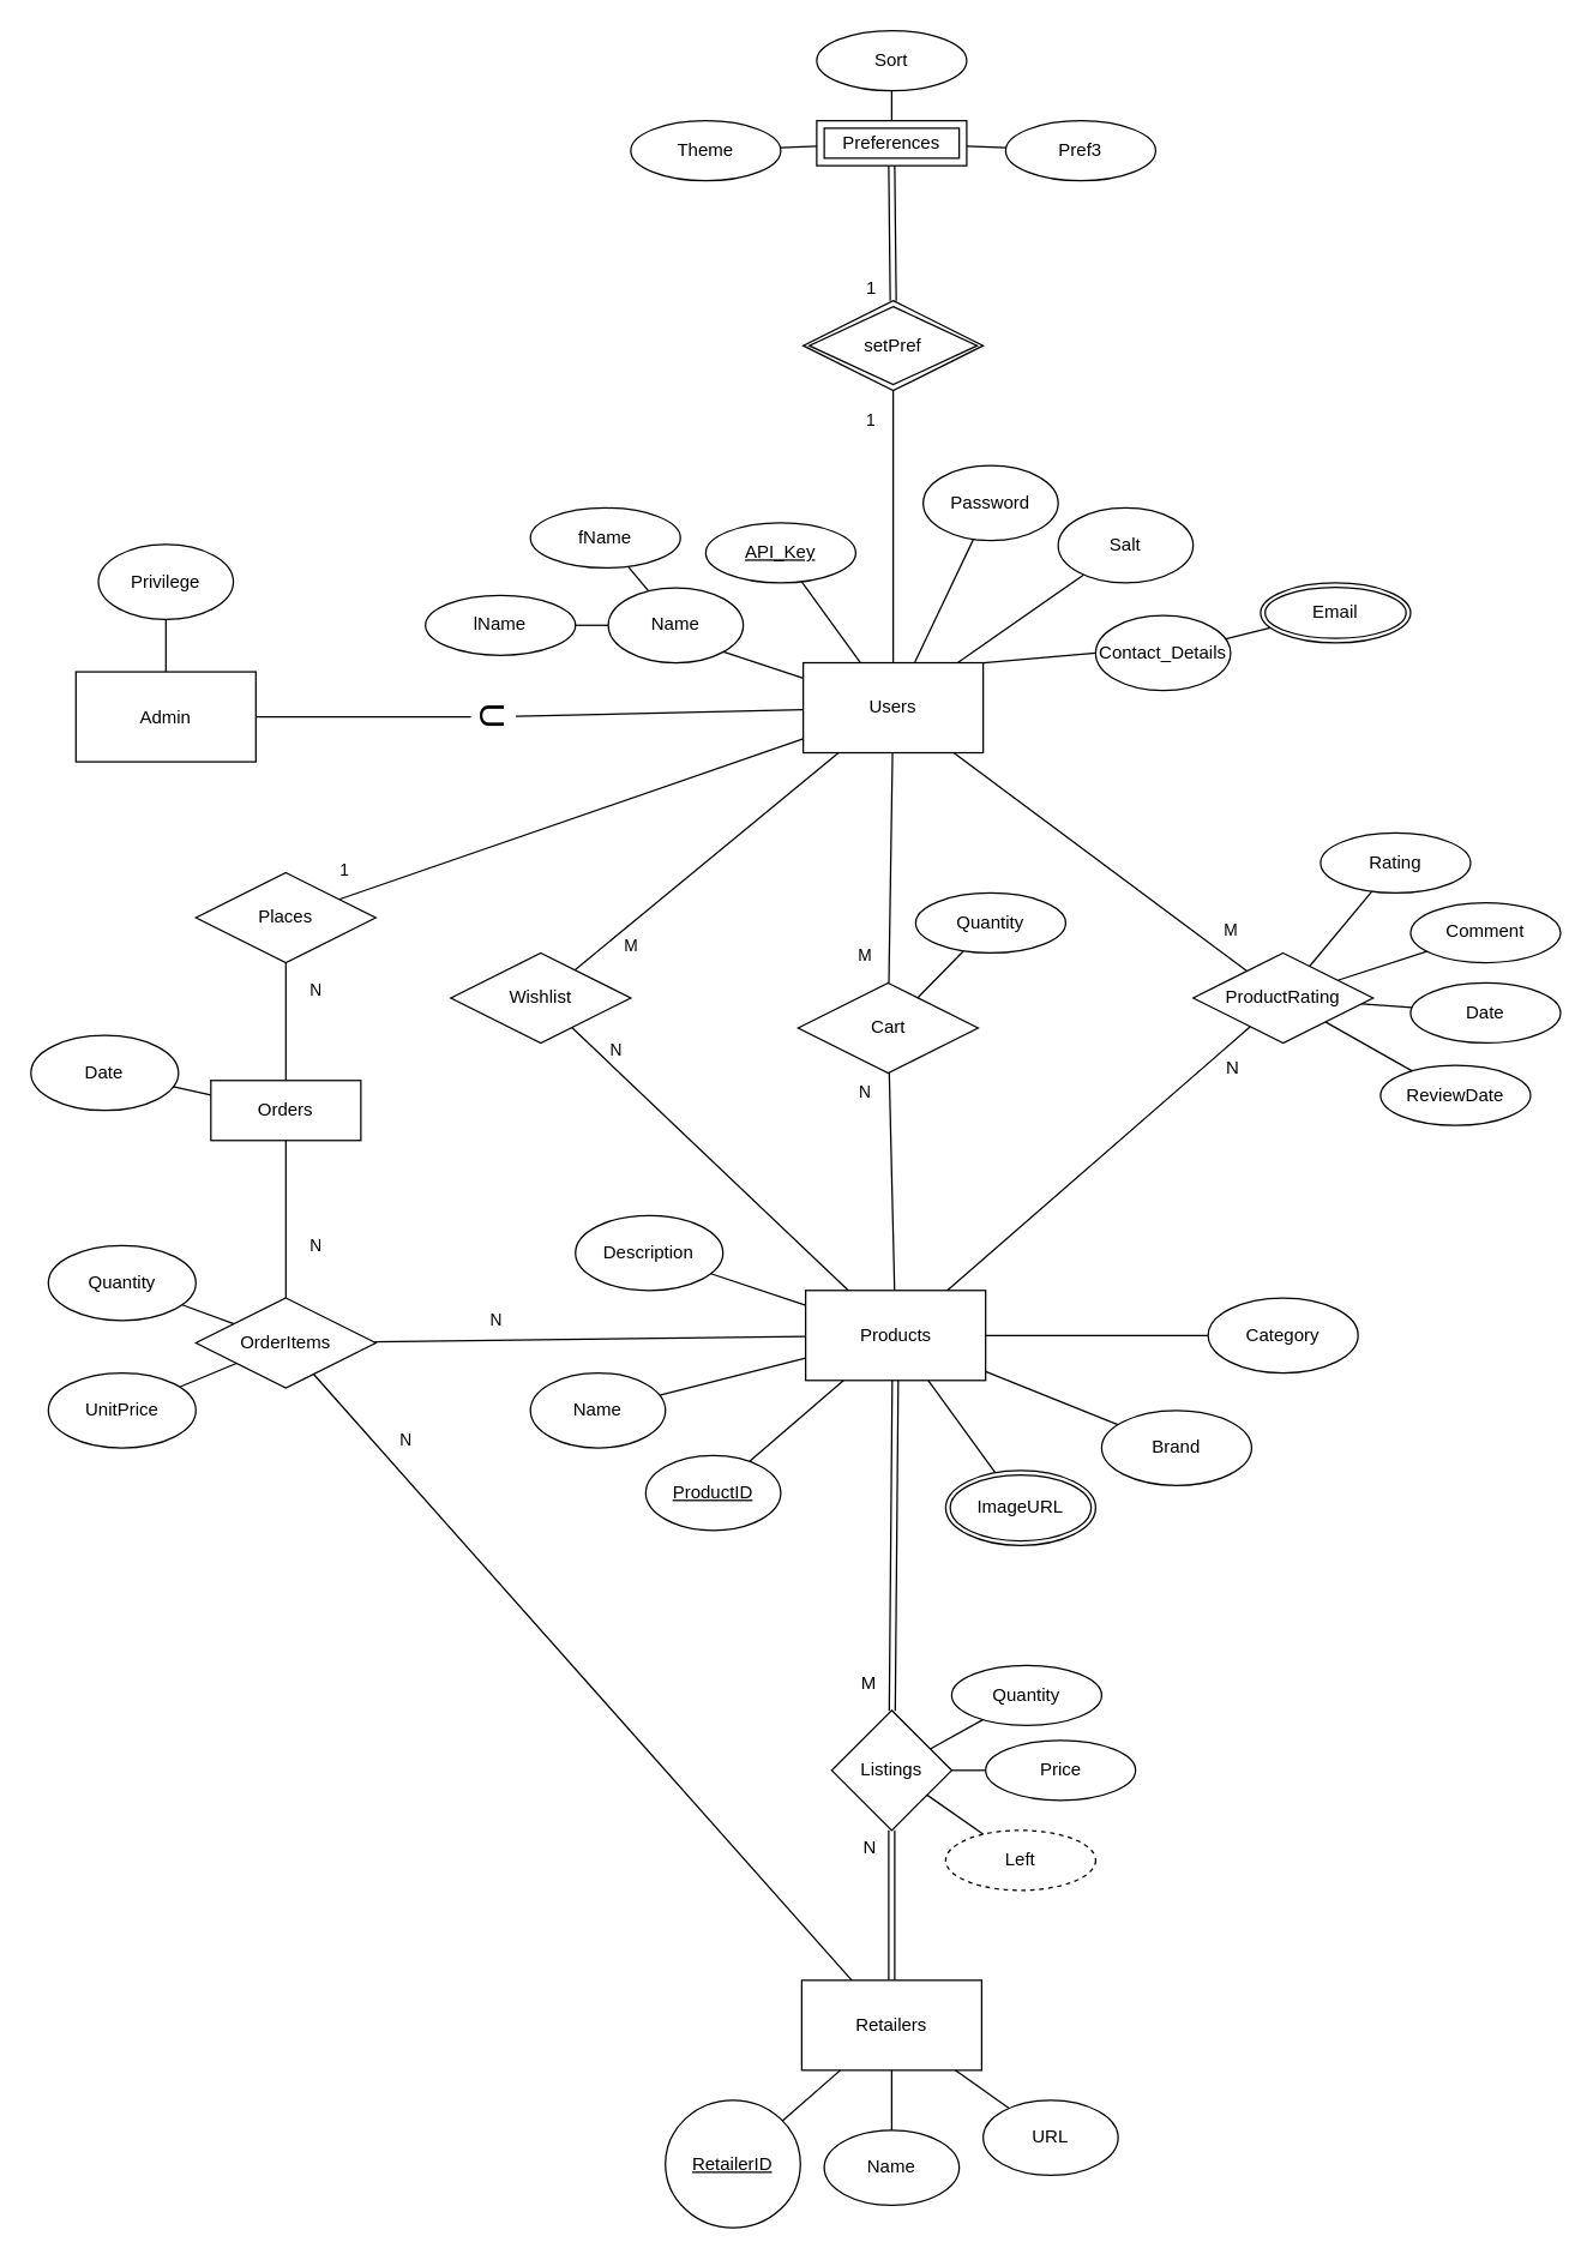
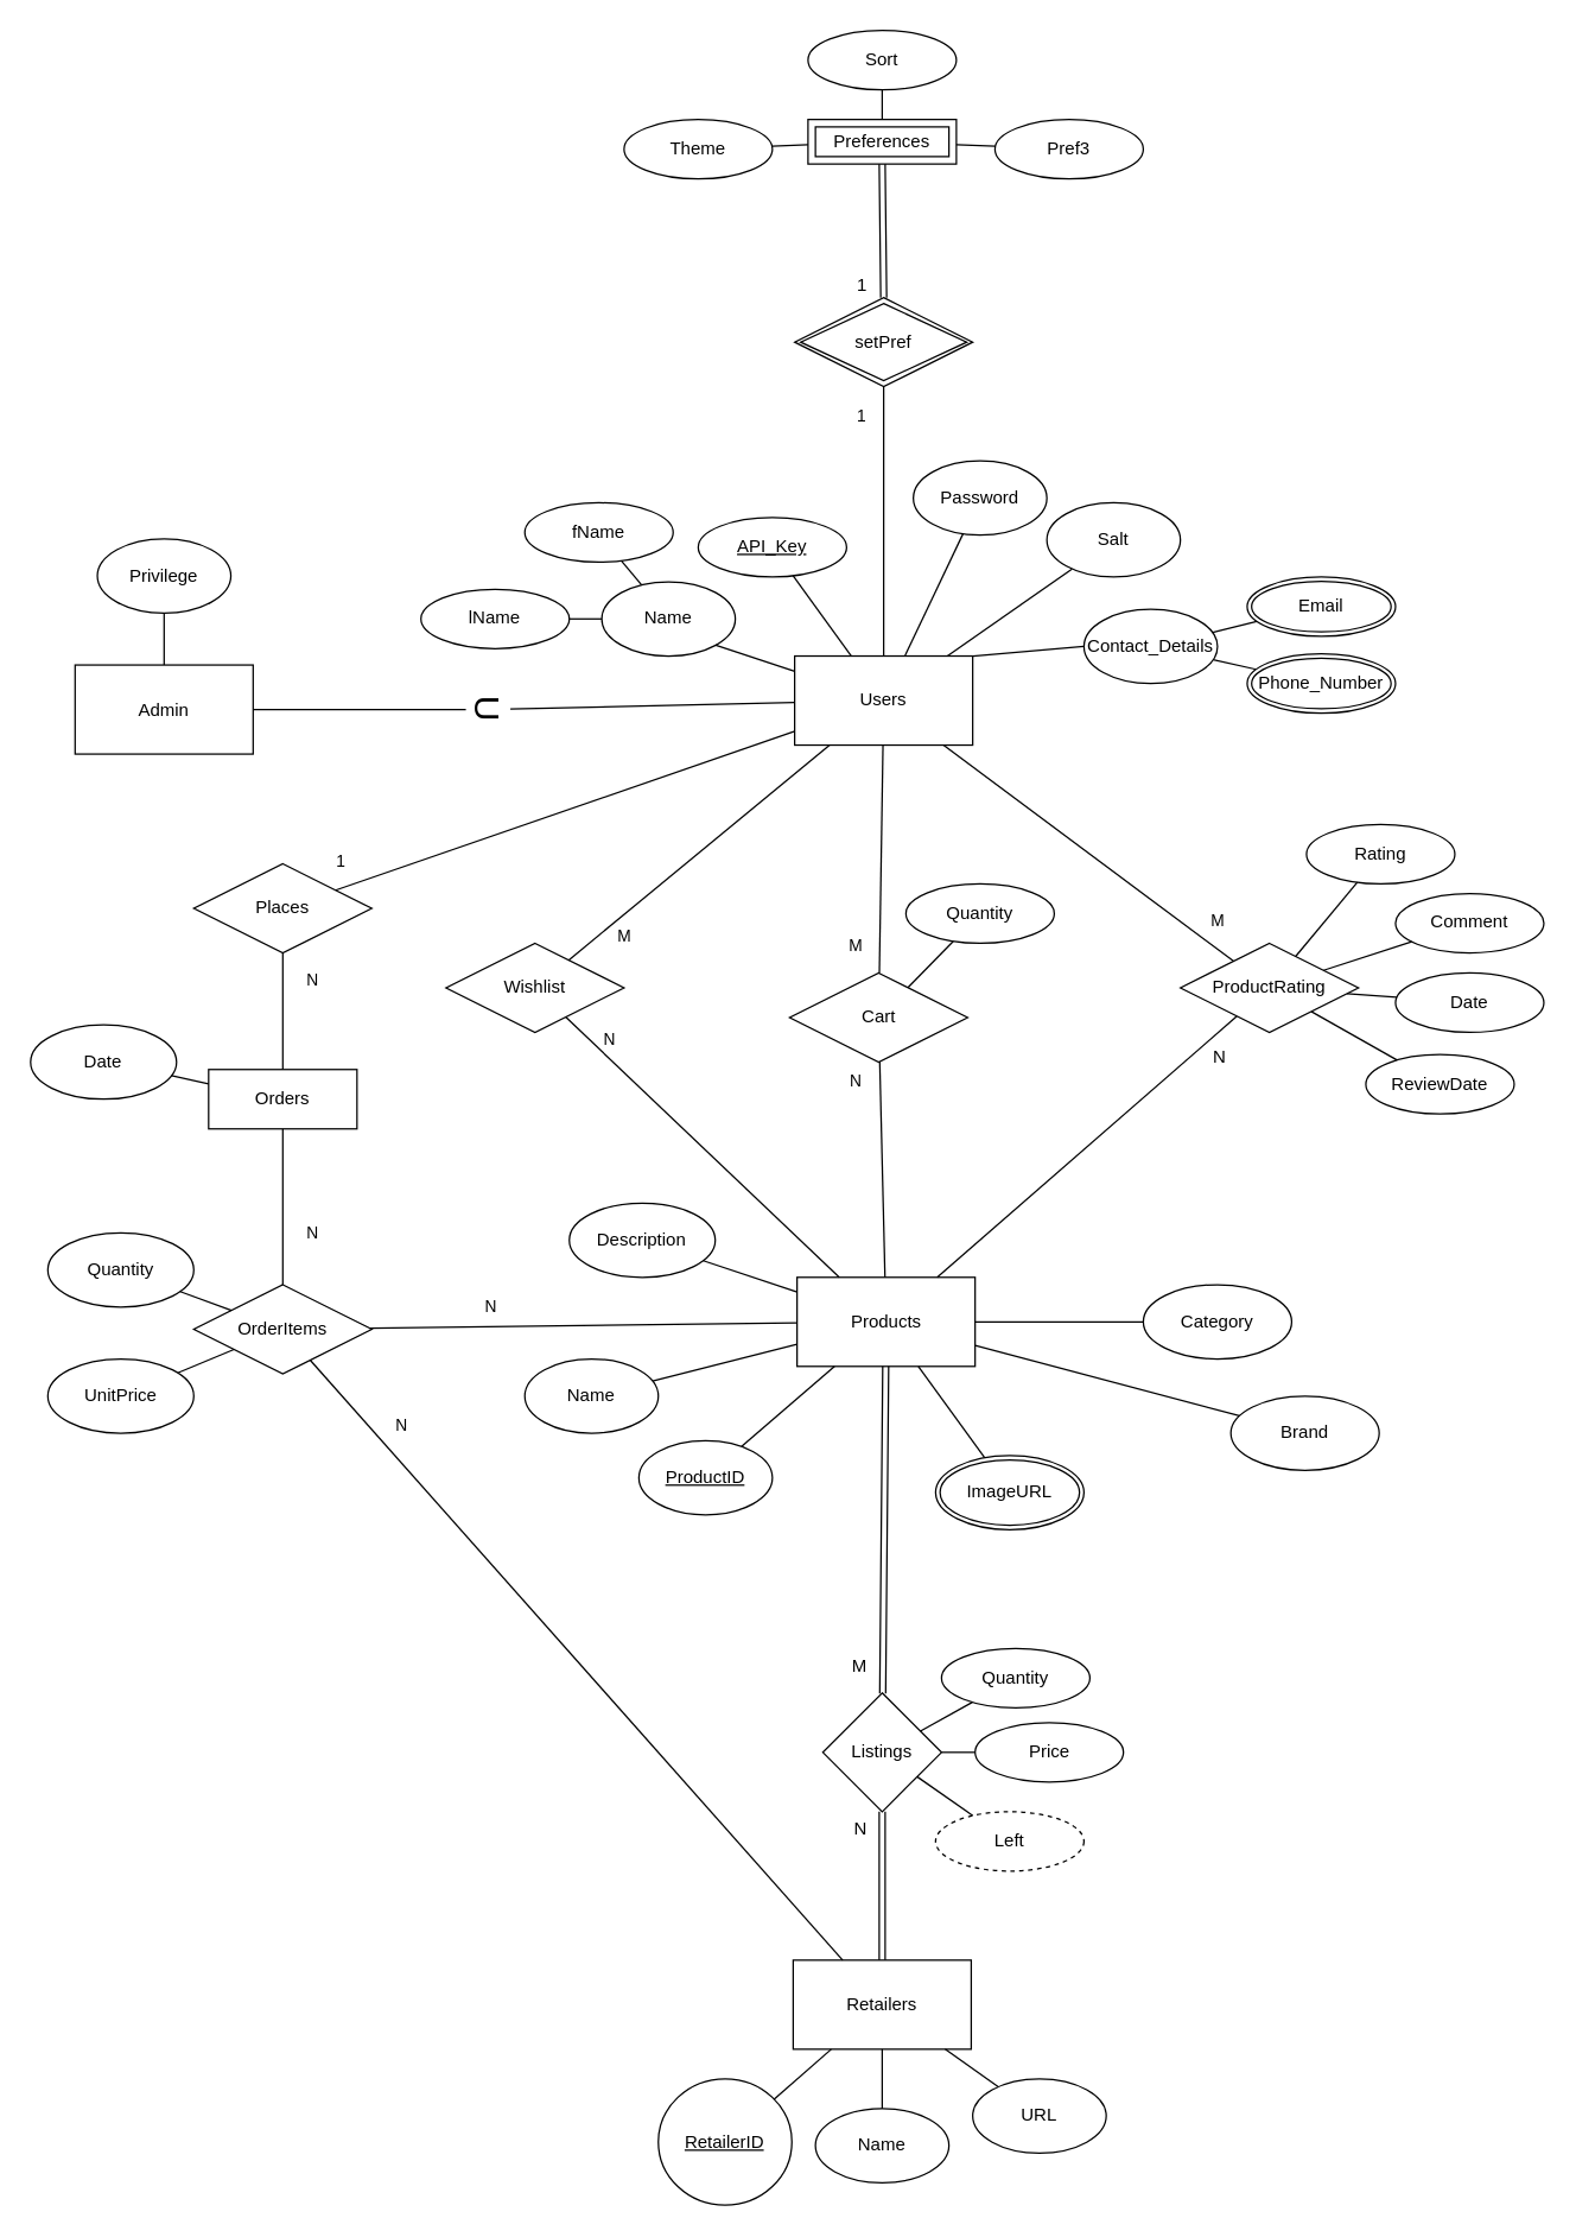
+ <mxCell id="80" value="" style="endArrow=none;html=1;rounded=0;" parent="1" source="12" target="82" edge="1"><mxGeometry width="50" height="50" relative="1" as="geometry"><mxPoint x="820" y="429" as="sourcePoint" /><mxPoint x="844.09" y="452.816" as="targetPoint" /></mxGeometry></mxCell>
+ <mxCell id="82" value="Phone_Number" style="ellipse;shape=doubleEllipse;margin=3;whiteSpace=wrap;html=1;align=center;" parent="1" vertex="1"><mxGeometry x="840" y="440" width="100" height="40" as="geometry" /></mxCell>
- <mxCell id="72" value="Category" style="ellipse;whiteSpace=wrap;html=1;align=center;" parent="1" vertex="1"><mxGeometry x="805" y="865" width="100" height="50" as="geometry" /></mxCell>
+ <mxCell id="72" value="Category" style="ellipse;whiteSpace=wrap;html=1;align=center;" parent="1" vertex="1"><mxGeometry x="770" y="865" width="100" height="50" as="geometry" /></mxCell>
- <mxCell id="28" value="Brand" style="ellipse;whiteSpace=wrap;html=1;align=center;" parent="1" vertex="1"><mxGeometry x="734" y="940" width="100" height="50" as="geometry" /></mxCell>
+ <mxCell id="28" value="Brand" style="ellipse;whiteSpace=wrap;html=1;align=center;" parent="1" vertex="1"><mxGeometry x="829" y="940" width="100" height="50" as="geometry" /></mxCell>
